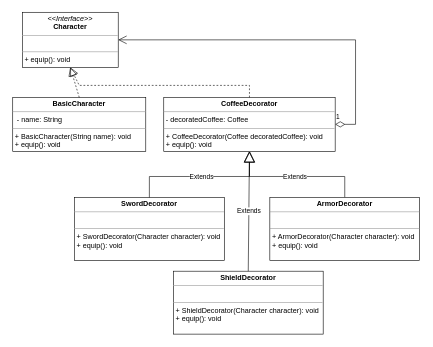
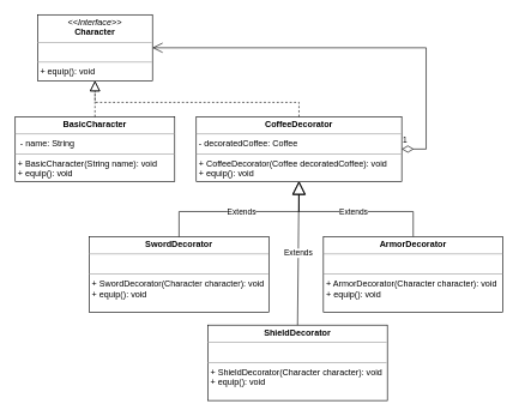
- <mxCell id="2" value="&lt;p style=&quot;margin:0px;margin-top:4px;text-align:center;&quot;&gt;&lt;i&gt;&amp;lt;&amp;lt;Interface&amp;gt;&amp;gt;&lt;/i&gt;&lt;br&gt;&lt;b&gt;Character&lt;/b&gt;&lt;br&gt;&lt;/p&gt;&lt;hr size=&quot;1&quot;&gt;&lt;p style=&quot;margin:0px;margin-left:4px;&quot;&gt;&amp;nbsp;&lt;/p&gt;&lt;hr size=&quot;1&quot;&gt;&lt;p style=&quot;margin:0px;margin-left:4px;&quot;&gt;+&amp;nbsp;equip(): void&amp;nbsp;&lt;/p&gt;" style="verticalAlign=top;align=left;overflow=fill;fontSize=12;fontFamily=Helvetica;html=1;whiteSpace=wrap;" vertex="1" parent="1"><mxGeometry x="36" y="20" width="160" height="92" as="geometry" /></mxCell>
+ <mxCell id="2" value="&lt;p style=&quot;margin:0px;margin-top:4px;text-align:center;&quot;&gt;&lt;i&gt;&amp;lt;&amp;lt;Interface&amp;gt;&amp;gt;&lt;/i&gt;&lt;br&gt;&lt;b&gt;Character&lt;/b&gt;&lt;br&gt;&lt;/p&gt;&lt;hr size=&quot;1&quot;&gt;&lt;p style=&quot;margin:0px;margin-left:4px;&quot;&gt;&amp;nbsp;&lt;/p&gt;&lt;hr size=&quot;1&quot;&gt;&lt;p style=&quot;margin:0px;margin-left:4px;&quot;&gt;+&amp;nbsp;equip(): void&amp;nbsp;&lt;/p&gt;" style="verticalAlign=top;align=left;overflow=fill;fontSize=12;fontFamily=Helvetica;html=1;whiteSpace=wrap;" vertex="1" parent="1"><mxGeometry x="51" y="20" width="160" height="92" as="geometry" /></mxCell>
